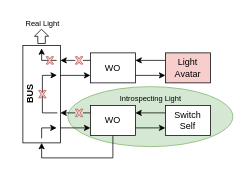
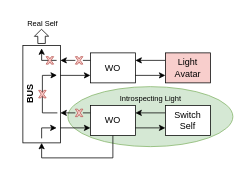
- <mxCell id="19" value="&lt;font style=&quot;font-size: 10px;&quot;&gt;Real Light&lt;/font&gt;" style="text;html=1;align=center;verticalAlign=middle;resizable=0;points=[];autosize=1;strokeColor=none;fillColor=none;" vertex="1" parent="1"><mxGeometry x="26" y="20" width="60" height="20" as="geometry" /></mxCell>
+ <mxCell id="19" value="&lt;font style=&quot;font-size: 10px;&quot;&gt;Real Self&lt;/font&gt;" style="text;html=1;align=center;verticalAlign=middle;resizable=0;points=[];autosize=1;strokeColor=none;fillColor=none;" vertex="1" parent="1"><mxGeometry x="26" y="20" width="60" height="20" as="geometry" /></mxCell>
